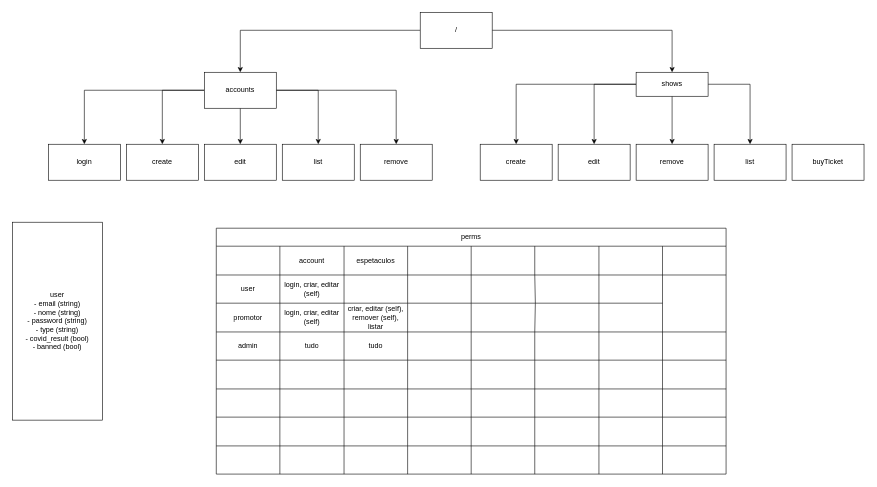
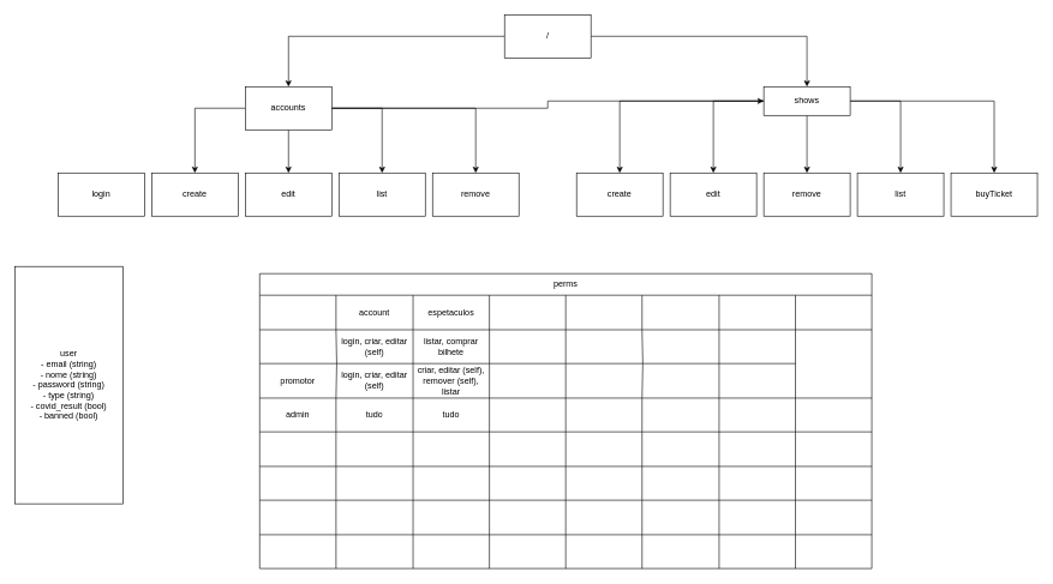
+ <mxCell id="18" style="edgeStyle=orthogonalEdgeStyle;rounded=0;orthogonalLoop=1;jettySize=auto;html=1;" parent="1" source="19" target="99" edge="1"><mxGeometry relative="1" as="geometry" /></mxCell>
- <mxCell id="7" style="edgeStyle=orthogonalEdgeStyle;rounded=0;orthogonalLoop=1;jettySize=auto;html=1;" parent="1" source="12" target="5" edge="1"><mxGeometry relative="1" as="geometry" /></mxCell>
+ <mxCell id="7" style="edgeStyle=orthogonalEdgeStyle;rounded=0;orthogonalLoop=1;jettySize=auto;html=1;" parent="1" source="12" target="19" edge="1"><mxGeometry relative="1" as="geometry" /></mxCell>
- <mxCell id="34" value="user" style="shape=partialRectangle;html=1;whiteSpace=wrap;connectable=0;overflow=hidden;fillColor=none;top=0;left=0;bottom=0;right=0;" parent="33" vertex="1"><mxGeometry width="106" height="47" as="geometry" /></mxCell>
+ <mxCell id="36" value="listar, comprar bilhete" style="shape=partialRectangle;html=1;whiteSpace=wrap;connectable=0;overflow=hidden;fillColor=none;top=0;left=0;bottom=0;right=0;" parent="33" vertex="1"><mxGeometry x="213" width="106" height="47" as="geometry" /></mxCell>
